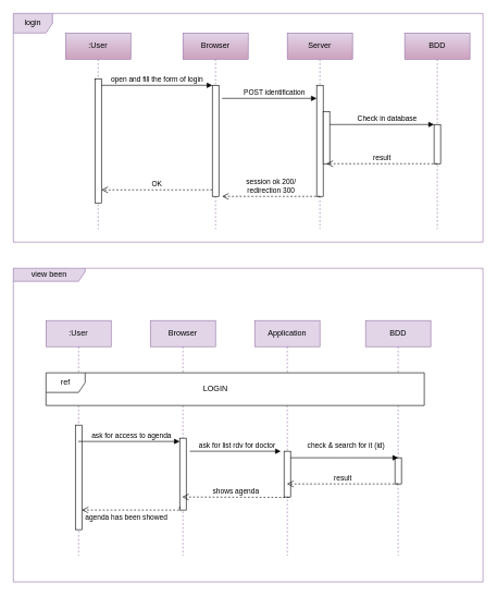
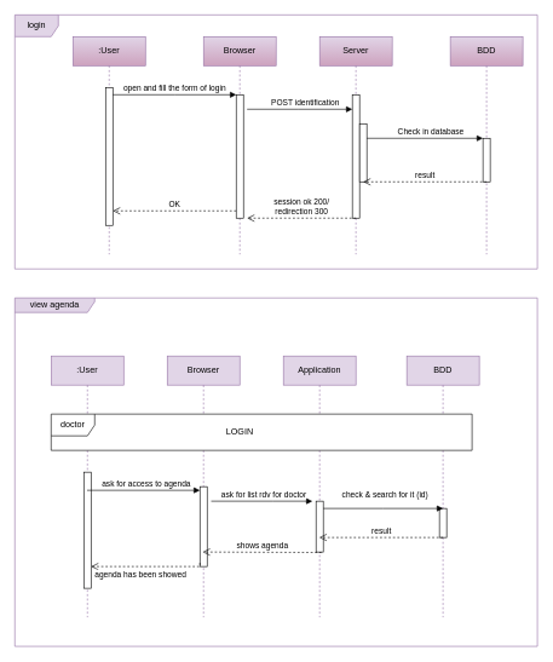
- <mxCell id="18" value="view been" style="shape=umlFrame;whiteSpace=wrap;html=1;pointerEvents=0;width=110;height=20;fillColor=#e1d5e7;strokeColor=#9673a6;" vertex="1" parent="1"><mxGeometry x="20" y="410" width="720" height="480" as="geometry" /></mxCell>
+ <mxCell id="18" value="view agenda" style="shape=umlFrame;whiteSpace=wrap;html=1;pointerEvents=0;width=110;height=20;fillColor=#e1d5e7;strokeColor=#9673a6;" vertex="1" parent="1"><mxGeometry x="20" y="410" width="720" height="480" as="geometry" /></mxCell>
- <mxCell id="33" value="ref" style="shape=umlFrame;whiteSpace=wrap;html=1;pointerEvents=0;swimlaneFillColor=default;" vertex="1" parent="1"><mxGeometry x="70" y="570" width="580" height="50" as="geometry" /></mxCell>
+ <mxCell id="33" value="doctor" style="shape=umlFrame;whiteSpace=wrap;html=1;pointerEvents=0;swimlaneFillColor=default;" vertex="1" parent="1"><mxGeometry x="70" y="570" width="580" height="50" as="geometry" /></mxCell>
